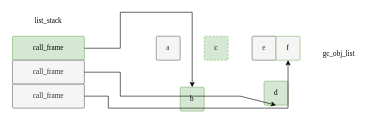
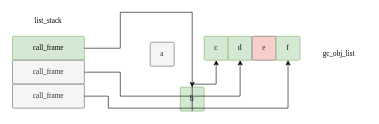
- <mxCell id="5" value="a" style="rounded=1;whiteSpace=wrap;html=1;arcSize=5;fontFamily=SF Mono;fillColor=#f5f5f5;fontColor=#333333;strokeColor=#666666;" vertex="1" parent="1"><mxGeometry x="260" y="60" width="40" height="40" as="geometry" /></mxCell>
+ <mxCell id="5" value="a" style="rounded=1;whiteSpace=wrap;html=1;arcSize=5;fontFamily=SF Mono;fillColor=#f5f5f5;fontColor=#333333;strokeColor=#666666;" vertex="1" parent="1"><mxGeometry x="250" y="70" width="40" height="40" as="geometry" /></mxCell>
- <mxCell id="7" value="c" style="rounded=1;whiteSpace=wrap;html=1;arcSize=5;fontFamily=SF Mono;fillColor=#d5e8d4;strokeColor=#82b366;dashed=1;" vertex="1" parent="1"><mxGeometry x="340" y="60" width="40" height="40" as="geometry" /></mxCell>
+ <mxCell id="7" value="c" style="rounded=1;whiteSpace=wrap;html=1;arcSize=5;fontFamily=SF Mono;fillColor=#d5e8d4;strokeColor=#82b366;" vertex="1" parent="1"><mxGeometry x="340" y="60" width="40" height="40" as="geometry" /></mxCell>
- <mxCell id="9" value="e" style="rounded=1;whiteSpace=wrap;html=1;arcSize=5;fontFamily=SF Mono;fillColor=#f5f5f5;fontColor=#333333;strokeColor=#666666;" vertex="1" parent="1"><mxGeometry x="420" y="60" width="40" height="40" as="geometry" /></mxCell>
+ <mxCell id="9" value="e" style="rounded=1;whiteSpace=wrap;html=1;arcSize=5;fontFamily=SF Mono;fillColor=#f8cecc;fontColor=#333333;strokeColor=#666666;" vertex="1" parent="1"><mxGeometry x="420" y="60" width="40" height="40" as="geometry" /></mxCell>
- <mxCell id="10" value="f" style="rounded=1;whiteSpace=wrap;html=1;arcSize=5;fontFamily=SF Mono;fillColor=#f5f5f5;strokeColor=#82b366;" vertex="1" parent="1"><mxGeometry x="460" y="60" width="40" height="40" as="geometry" /></mxCell>
+ <mxCell id="10" value="f" style="rounded=1;whiteSpace=wrap;html=1;arcSize=5;fontFamily=SF Mono;fillColor=#d5e8d4;strokeColor=#82b366;" vertex="1" parent="1"><mxGeometry x="460" y="60" width="40" height="40" as="geometry" /></mxCell>
+ <mxCell id="13" value="" style="endArrow=classic;html=1;rounded=0;exitX=0.5;exitY=1;exitDx=0;exitDy=0;entryX=0.5;entryY=1;entryDx=0;entryDy=0;" edge="1" parent="1" source="6" target="7"><mxGeometry width="50" height="50" relative="1" as="geometry"><mxPoint x="410" y="190" as="sourcePoint" /><mxPoint x="460" y="140" as="targetPoint" /><Array as="points"><mxPoint x="320" y="140" /><mxPoint x="360" y="140" /></Array></mxGeometry></mxCell>
- <mxCell id="8" value="d" style="rounded=1;whiteSpace=wrap;html=1;arcSize=5;fontFamily=SF Mono;fillColor=#d5e8d4;strokeColor=#82b366;" vertex="1" parent="1"><mxGeometry x="440" y="135" width="40" height="40" as="geometry" /></mxCell>
+ <mxCell id="8" value="d" style="rounded=1;whiteSpace=wrap;html=1;arcSize=5;fontFamily=SF Mono;fillColor=#d5e8d4;strokeColor=#82b366;" vertex="1" parent="1"><mxGeometry x="380" y="60" width="40" height="40" as="geometry" /></mxCell>
